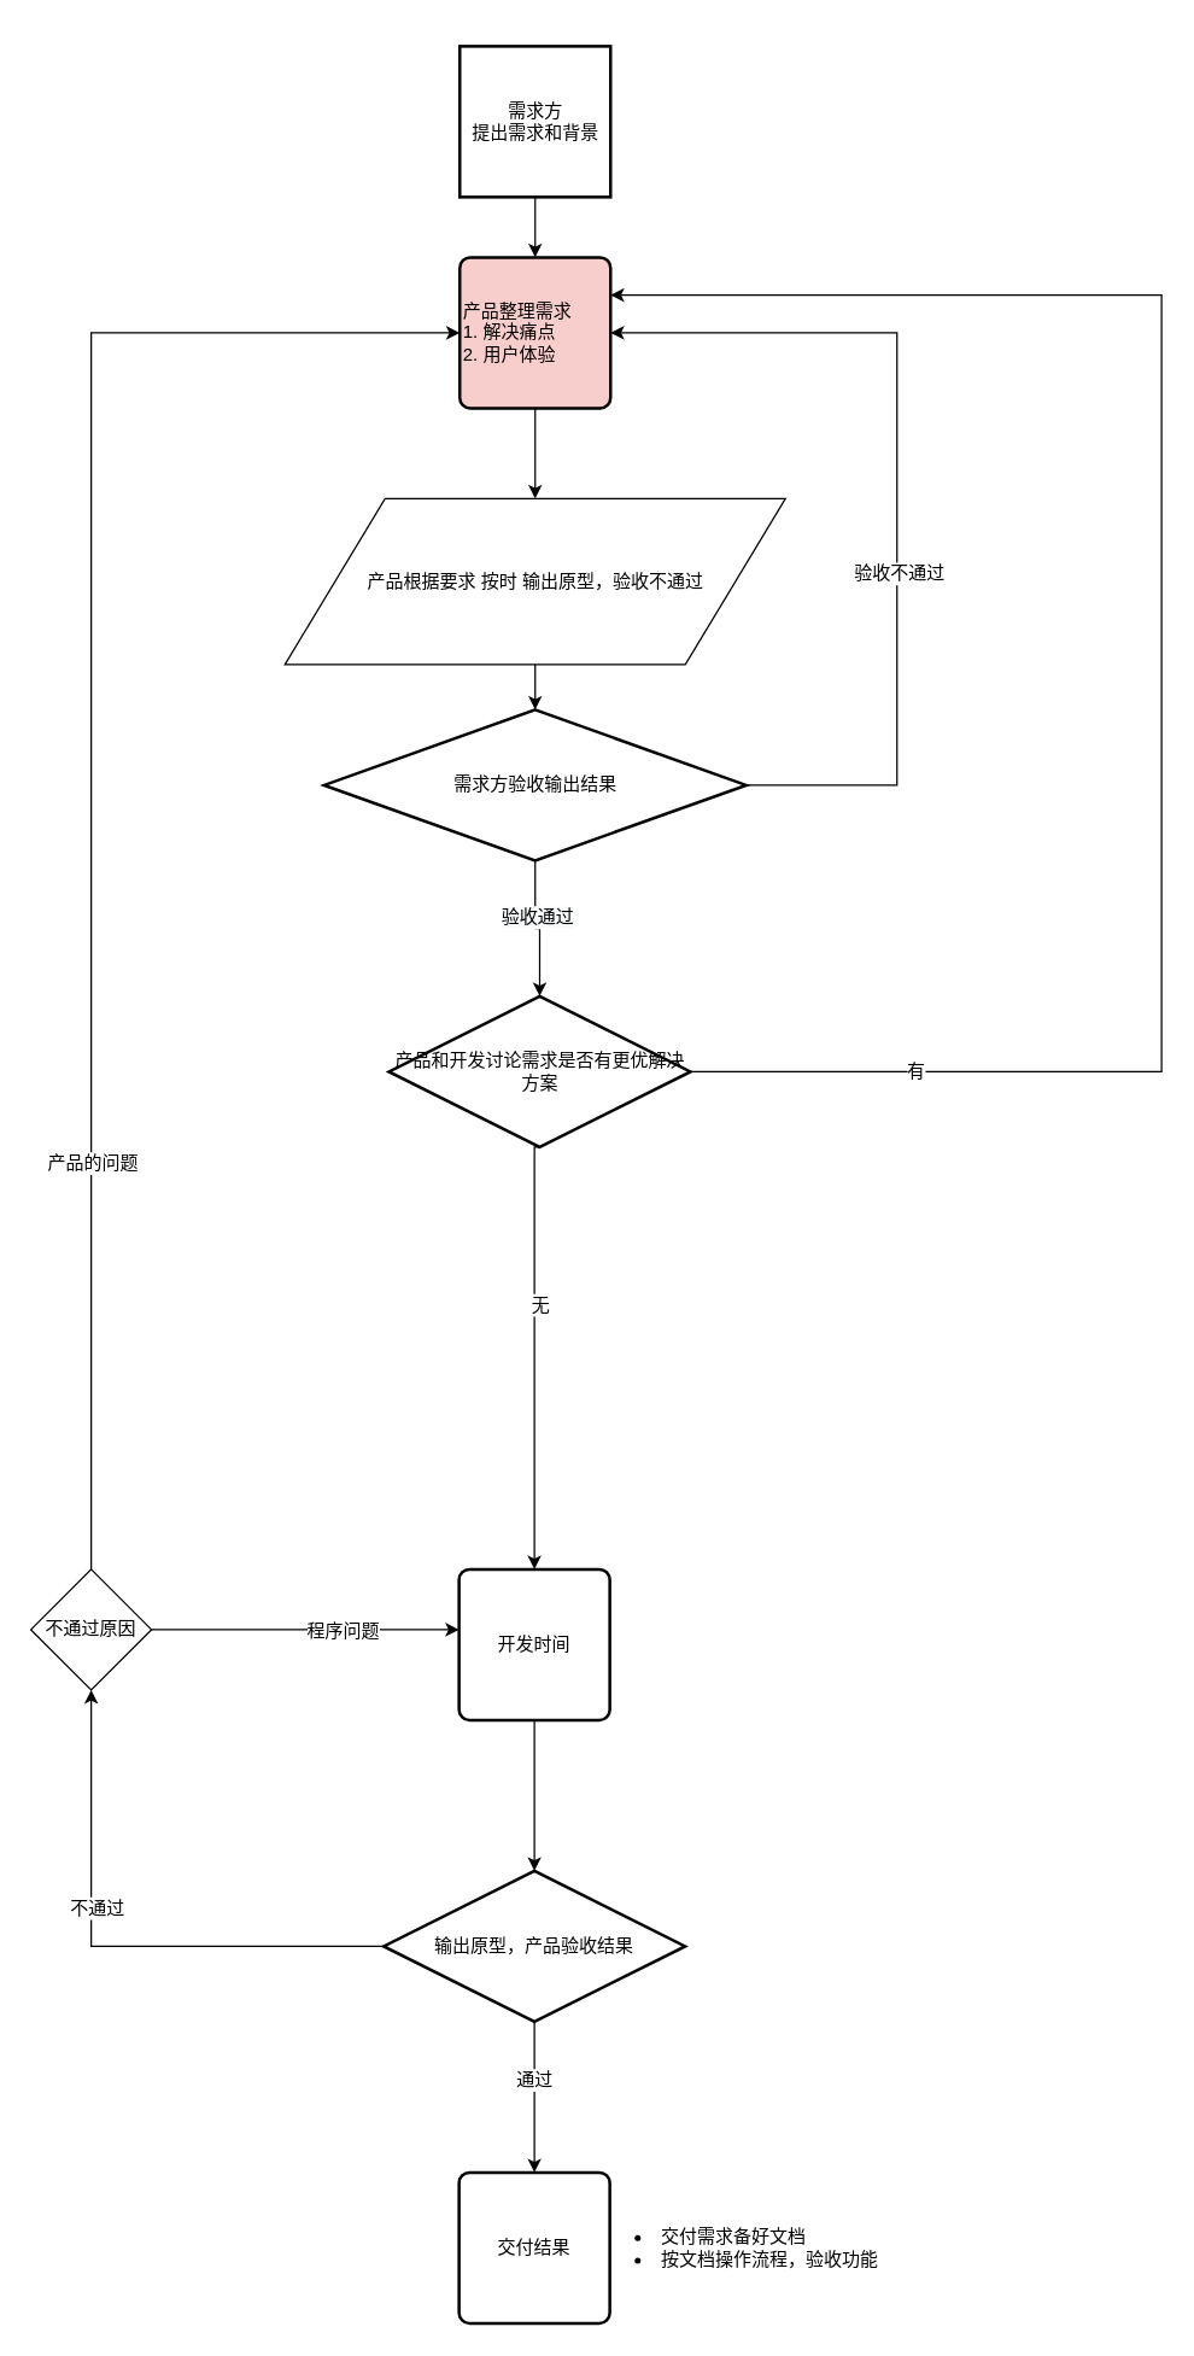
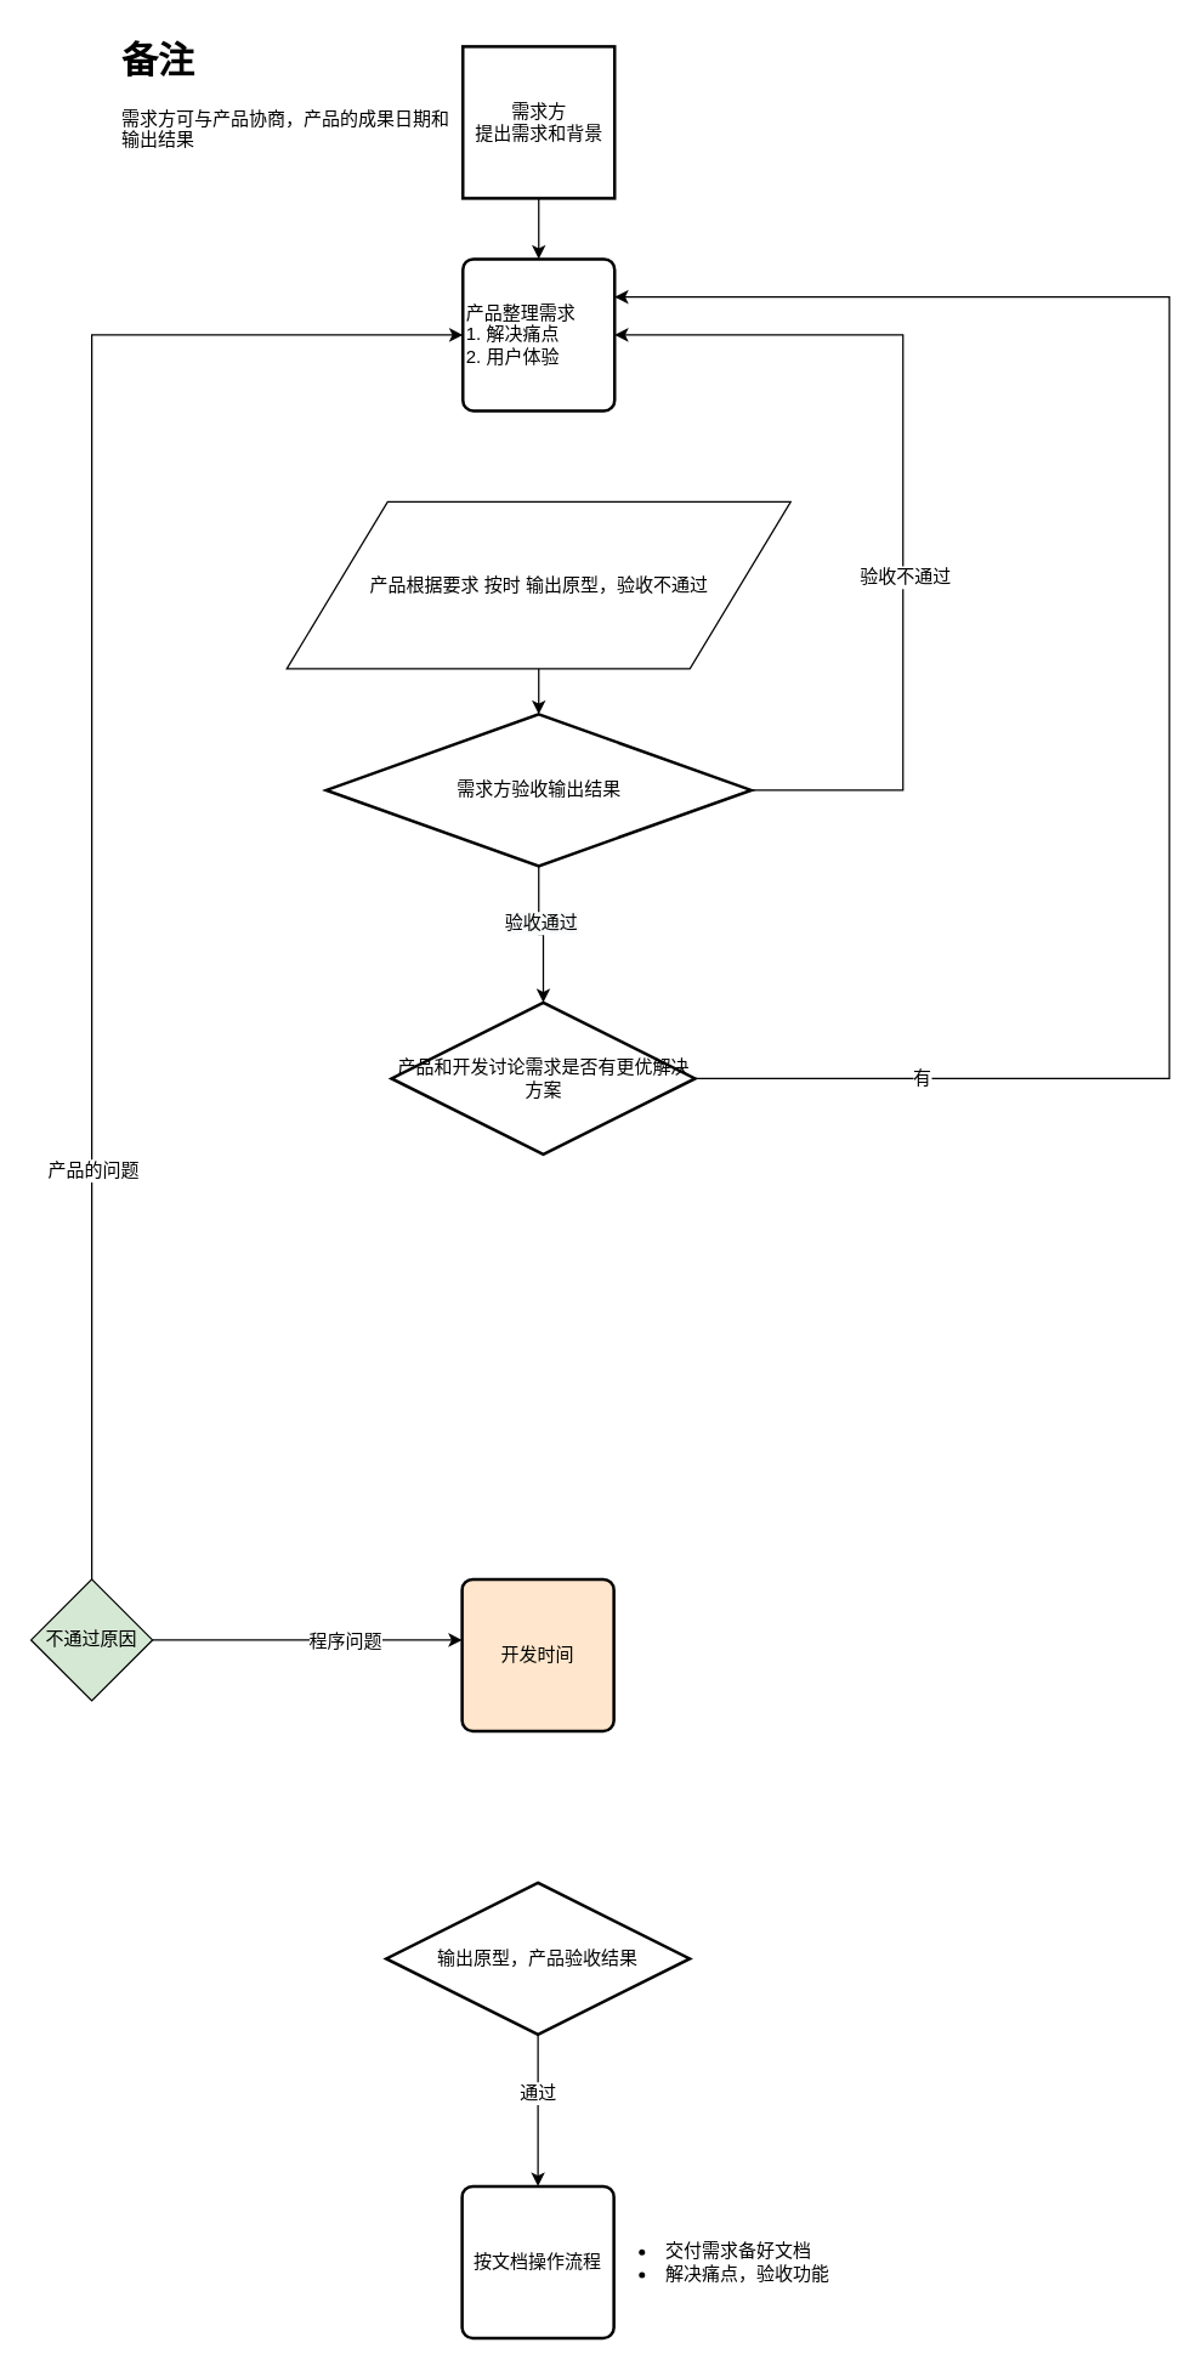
+ <mxCell id="23" value="&lt;h1&gt;备注&lt;/h1&gt;&lt;p&gt;需求方可与产品协商，产品的成果日期和输出结果&lt;/p&gt;" style="text;html=1;strokeColor=none;fillColor=none;spacing=5;spacingTop=-20;whiteSpace=wrap;overflow=hidden;rounded=0;shadow=0;comic=0;" parent="1" vertex="1"><mxGeometry x="74.5" y="20" width="230" height="120" as="geometry" /></mxCell>
- <mxCell id="5" value="产品整理需求&lt;br&gt;1. 解决痛点&lt;br&gt;2. 用户体验" style="rounded=1;whiteSpace=wrap;html=1;absoluteArcSize=1;arcSize=14;strokeWidth=2;shadow=0;comic=0;align=left;fillColor=#f8cecc;" parent="1" vertex="1"><mxGeometry x="304.5" y="170" width="100" height="100" as="geometry" /></mxCell>
+ <mxCell id="5" value="产品整理需求&lt;br&gt;1. 解决痛点&lt;br&gt;2. 用户体验" style="rounded=1;whiteSpace=wrap;html=1;absoluteArcSize=1;arcSize=14;strokeWidth=2;shadow=0;comic=0;align=left;" parent="1" vertex="1"><mxGeometry x="304.5" y="170" width="100" height="100" as="geometry" /></mxCell>
- <mxCell id="4" value="" style="edgeStyle=orthogonalEdgeStyle;rounded=0;orthogonalLoop=1;jettySize=auto;html=1;entryX=0.5;entryY=0;entryDx=0;entryDy=0;" parent="1" source="5" target="7" edge="1"><mxGeometry relative="1" as="geometry"><mxPoint x="354.5" y="320" as="targetPoint" /></mxGeometry></mxCell>
- <mxCell id="13" value="" style="edgeStyle=orthogonalEdgeStyle;rounded=0;orthogonalLoop=1;jettySize=auto;html=1;exitX=0.5;exitY=1;exitDx=0;exitDy=0;exitPerimeter=0;" parent="1" source="31" target="16" edge="1"><mxGeometry relative="1" as="geometry"><mxPoint x="354" y="960" as="sourcePoint" /><Array as="points"><mxPoint x="354" y="760" /></Array></mxGeometry></mxCell>
- <mxCell id="14" value="无" style="text;html=1;resizable=0;points=[];align=center;verticalAlign=middle;labelBackgroundColor=#ffffff;" parent="13" vertex="1" connectable="0"><mxGeometry x="-0.239" y="3" relative="1" as="geometry"><mxPoint as="offset" /></mxGeometry></mxCell>
- <mxCell id="28" value="不通过原因" style="rhombus;whiteSpace=wrap;html=1;shadow=0;comic=0;" parent="1" vertex="1"><mxGeometry x="20" y="1040" width="80" height="80" as="geometry" /></mxCell>
+ <mxCell id="28" value="不通过原因" style="rhombus;whiteSpace=wrap;html=1;shadow=0;comic=0;fillColor=#d5e8d4;" parent="1" vertex="1"><mxGeometry x="20" y="1040" width="80" height="80" as="geometry" /></mxCell>
- <mxCell id="16" value="开发时间" style="rounded=1;whiteSpace=wrap;html=1;absoluteArcSize=1;arcSize=14;strokeWidth=2;shadow=0;comic=0;" parent="1" vertex="1"><mxGeometry x="304" y="1040" width="100" height="100" as="geometry" /></mxCell>
+ <mxCell id="16" value="开发时间" style="rounded=1;whiteSpace=wrap;html=1;absoluteArcSize=1;arcSize=14;strokeWidth=2;shadow=0;comic=0;fillColor=#ffe6cc;" parent="1" vertex="1"><mxGeometry x="304" y="1040" width="100" height="100" as="geometry" /></mxCell>
- <mxCell id="15" value="" style="edgeStyle=orthogonalEdgeStyle;rounded=0;orthogonalLoop=1;jettySize=auto;html=1;" parent="1" source="16" target="21" edge="1"><mxGeometry relative="1" as="geometry"><mxPoint x="354" y="1220" as="targetPoint" /></mxGeometry></mxCell>
- <mxCell id="19" style="edgeStyle=orthogonalEdgeStyle;rounded=0;orthogonalLoop=1;jettySize=auto;html=1;entryX=0.5;entryY=1;entryDx=0;entryDy=0;" parent="1" source="21" target="28" edge="1"><mxGeometry relative="1" as="geometry"><mxPoint x="54.5" y="950" as="targetPoint" /></mxGeometry></mxCell>
- <mxCell id="20" value="不通过" style="text;html=1;resizable=0;points=[];align=center;verticalAlign=middle;labelBackgroundColor=#ffffff;" parent="19" vertex="1" connectable="0"><mxGeometry x="0.211" y="-3" relative="1" as="geometry"><mxPoint as="offset" /></mxGeometry></mxCell>
- <mxCell id="22" value="交付结果" style="rounded=1;whiteSpace=wrap;html=1;absoluteArcSize=1;arcSize=14;strokeWidth=2;shadow=0;comic=0;" parent="1" vertex="1"><mxGeometry x="304" y="1440" width="100" height="100" as="geometry" /></mxCell>
+ <mxCell id="22" value="按文档操作流程" style="rounded=1;whiteSpace=wrap;html=1;absoluteArcSize=1;arcSize=14;strokeWidth=2;shadow=0;comic=0;" parent="1" vertex="1"><mxGeometry x="304" y="1440" width="100" height="100" as="geometry" /></mxCell>
- <mxCell id="32" value="&lt;ul&gt;&lt;li&gt;&amp;nbsp;交付需求备好文档&lt;/li&gt;&lt;li&gt;&amp;nbsp;按文档操作流程，验收功能&lt;/li&gt;&lt;/ul&gt;" style="text;strokeColor=none;fillColor=none;html=1;whiteSpace=wrap;verticalAlign=middle;overflow=hidden;" vertex="1" parent="1"><mxGeometry x="392.5" y="1450" width="204" height="80" as="geometry" /></mxCell>
+ <mxCell id="32" value="&lt;ul&gt;&lt;li&gt;&amp;nbsp;交付需求备好文档&lt;/li&gt;&lt;li&gt;&amp;nbsp;解决痛点，验收功能&lt;/li&gt;&lt;/ul&gt;" style="text;strokeColor=none;fillColor=none;html=1;whiteSpace=wrap;verticalAlign=middle;overflow=hidden;" vertex="1" parent="1"><mxGeometry x="392.5" y="1450" width="204" height="80" as="geometry" /></mxCell>
